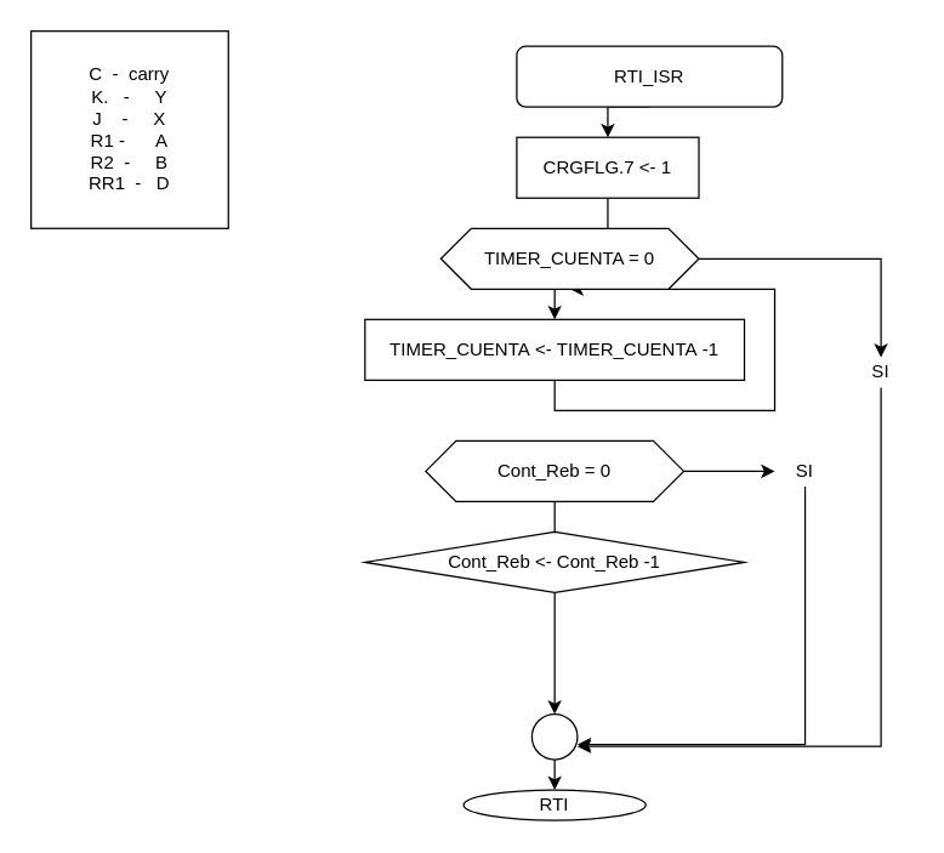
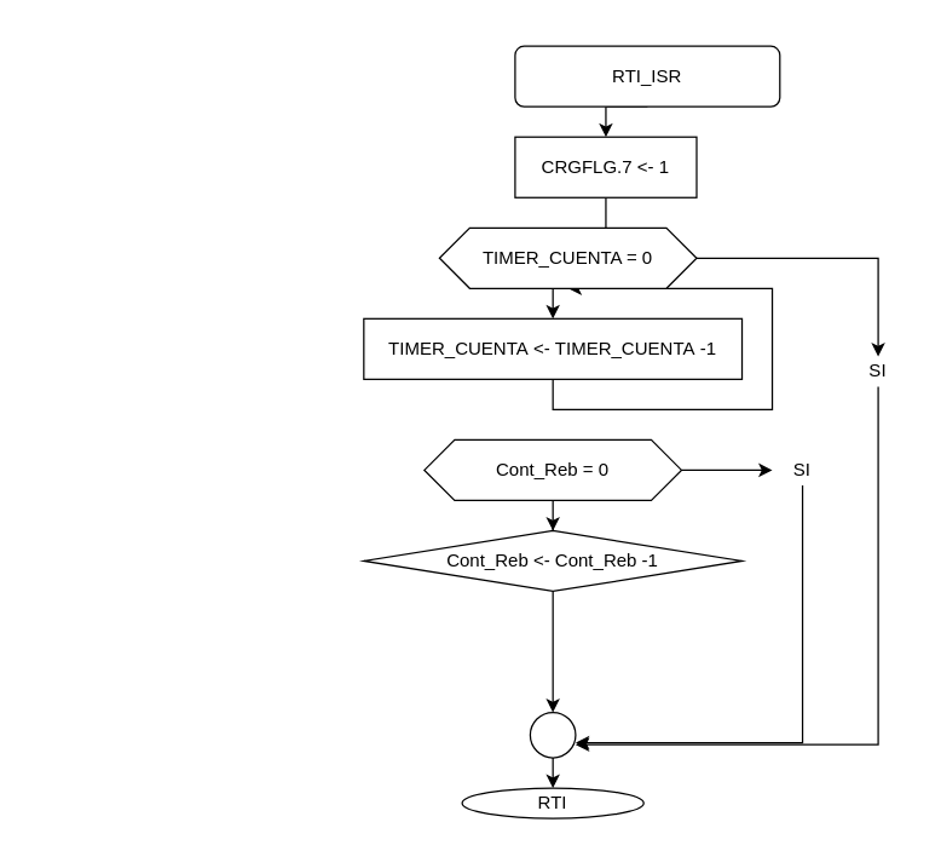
- <mxCell id="8" value="C &amp;nbsp;- &amp;nbsp;carry&lt;br&gt;K. &amp;nbsp; - &amp;nbsp; &amp;nbsp; Y&lt;br&gt;J &amp;nbsp; &amp;nbsp;- &amp;nbsp; &amp;nbsp; X&lt;br&gt;R1 - &amp;nbsp; &amp;nbsp; &amp;nbsp;A&lt;br&gt;R2 &amp;nbsp;- &amp;nbsp; &amp;nbsp; B&lt;br&gt;RR1 &amp;nbsp;- &amp;nbsp; D" style="whiteSpace=wrap;html=1;aspect=fixed;" parent="1" vertex="1"><mxGeometry x="20" y="20" width="130" height="130" as="geometry" /></mxCell>
- <mxCell id="16" style="edgeStyle=orthogonalEdgeStyle;rounded=0;orthogonalLoop=1;jettySize=auto;html=1;exitX=0.5;exitY=1;exitDx=0;exitDy=0;endArrow=none;" edge="1" parent="1" source="18" target="20"><mxGeometry relative="1" as="geometry" /></mxCell>
+ <mxCell id="16" style="edgeStyle=orthogonalEdgeStyle;rounded=0;orthogonalLoop=1;jettySize=auto;html=1;exitX=0.5;exitY=1;exitDx=0;exitDy=0;" edge="1" parent="1" source="18" target="20"><mxGeometry relative="1" as="geometry" /></mxCell>
